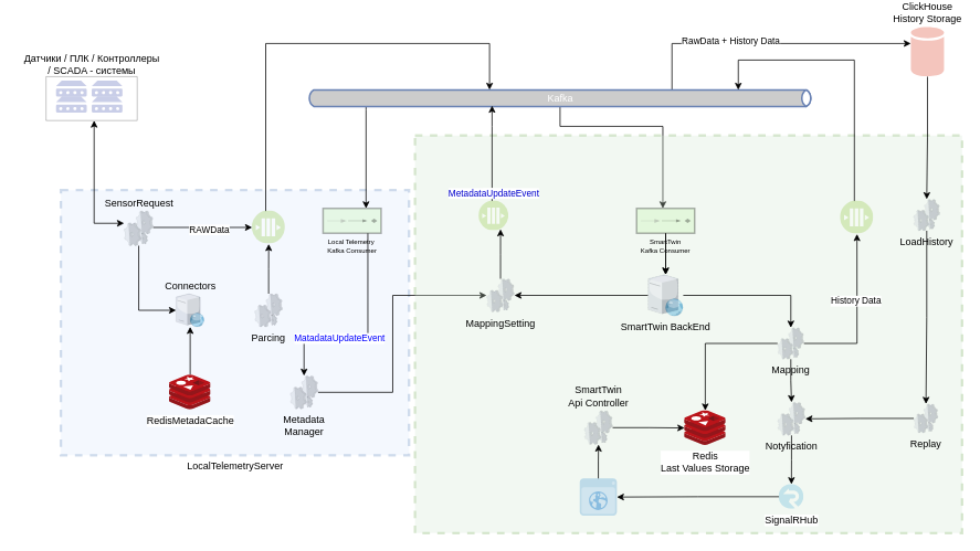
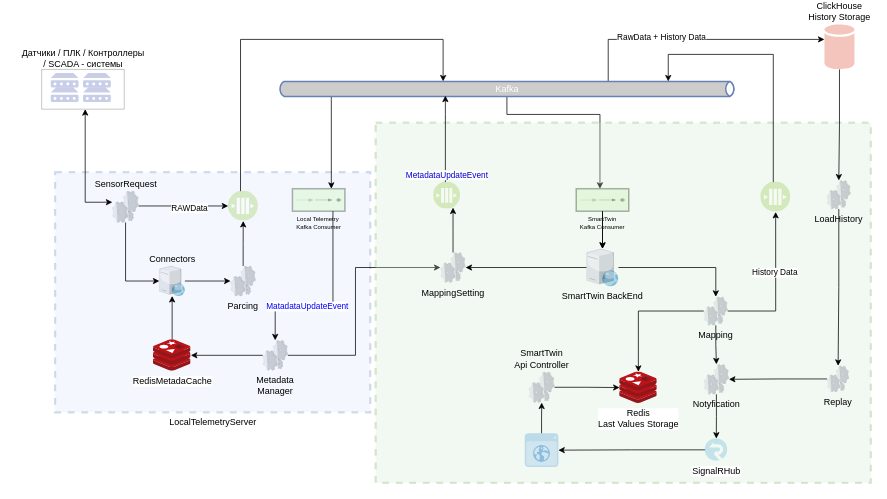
+ <mxCell id="3" style="edgeStyle=orthogonalEdgeStyle;rounded=0;orthogonalLoop=1;jettySize=auto;html=1;" parent="1" source="4" target="6" edge="1"><mxGeometry relative="1" as="geometry" /></mxCell>
+ <mxCell id="19" style="edgeStyle=orthogonalEdgeStyle;rounded=0;orthogonalLoop=1;jettySize=auto;html=1;" parent="1" source="21" target="26" edge="1"><mxGeometry relative="1" as="geometry" /></mxCell>
